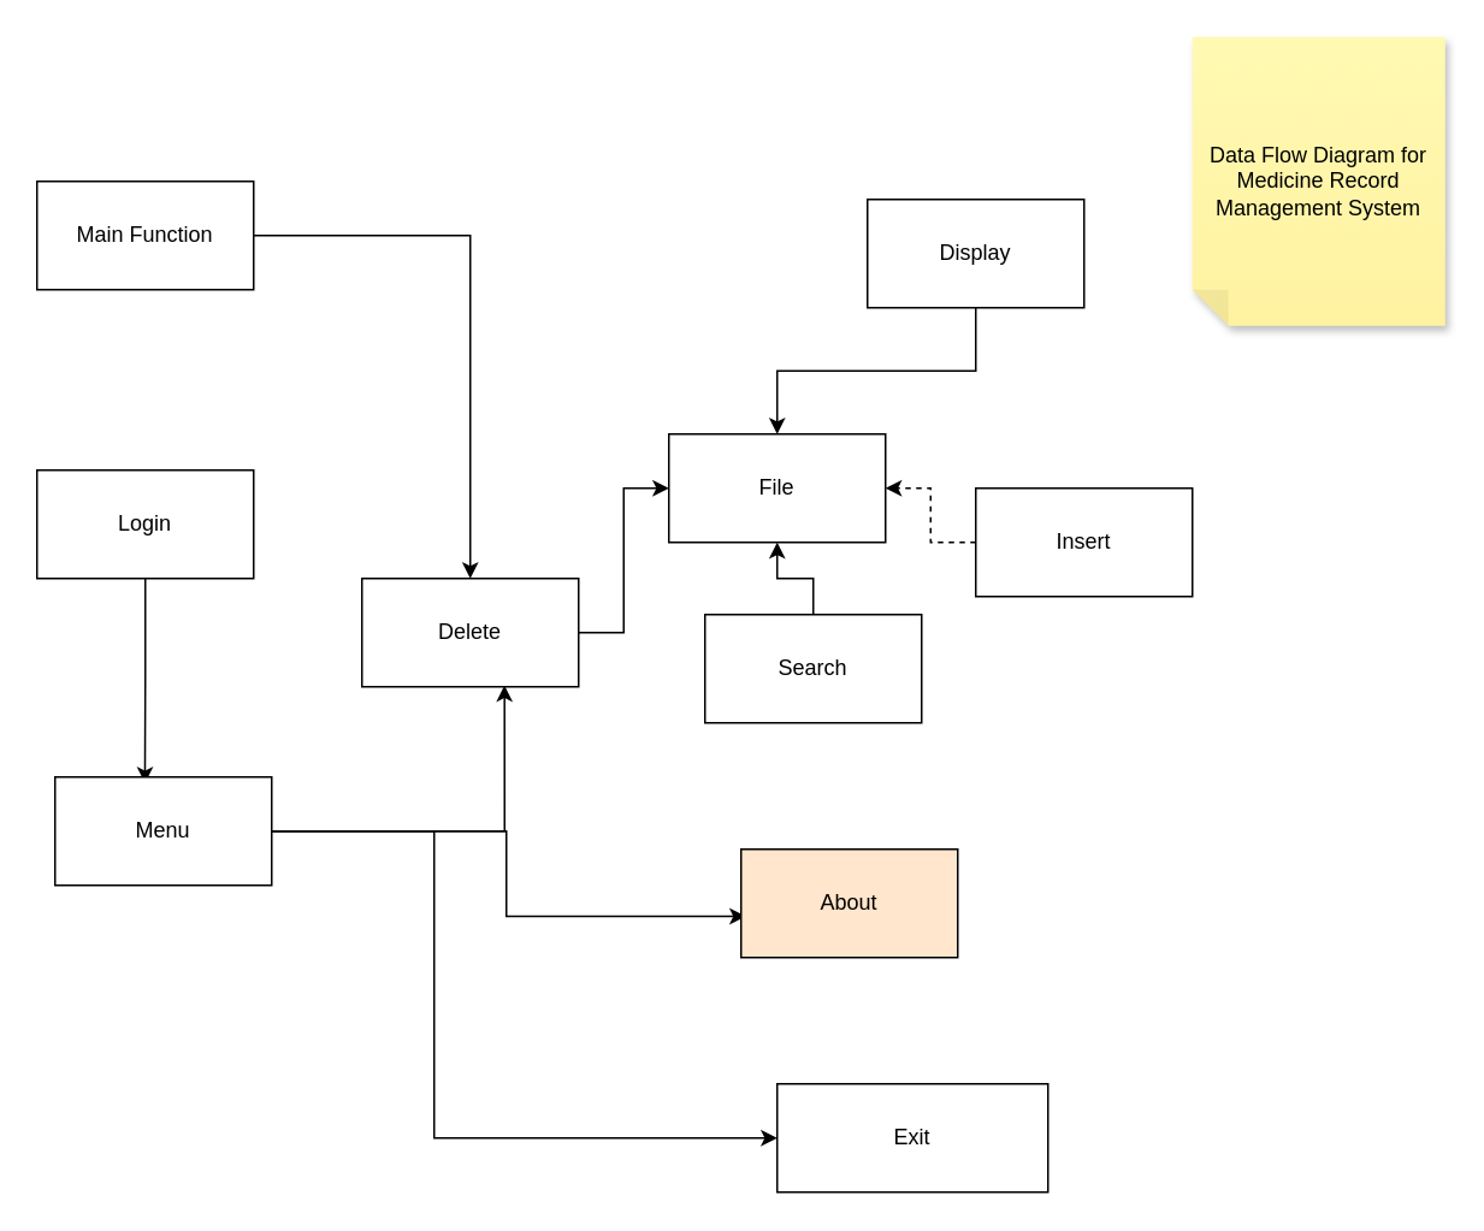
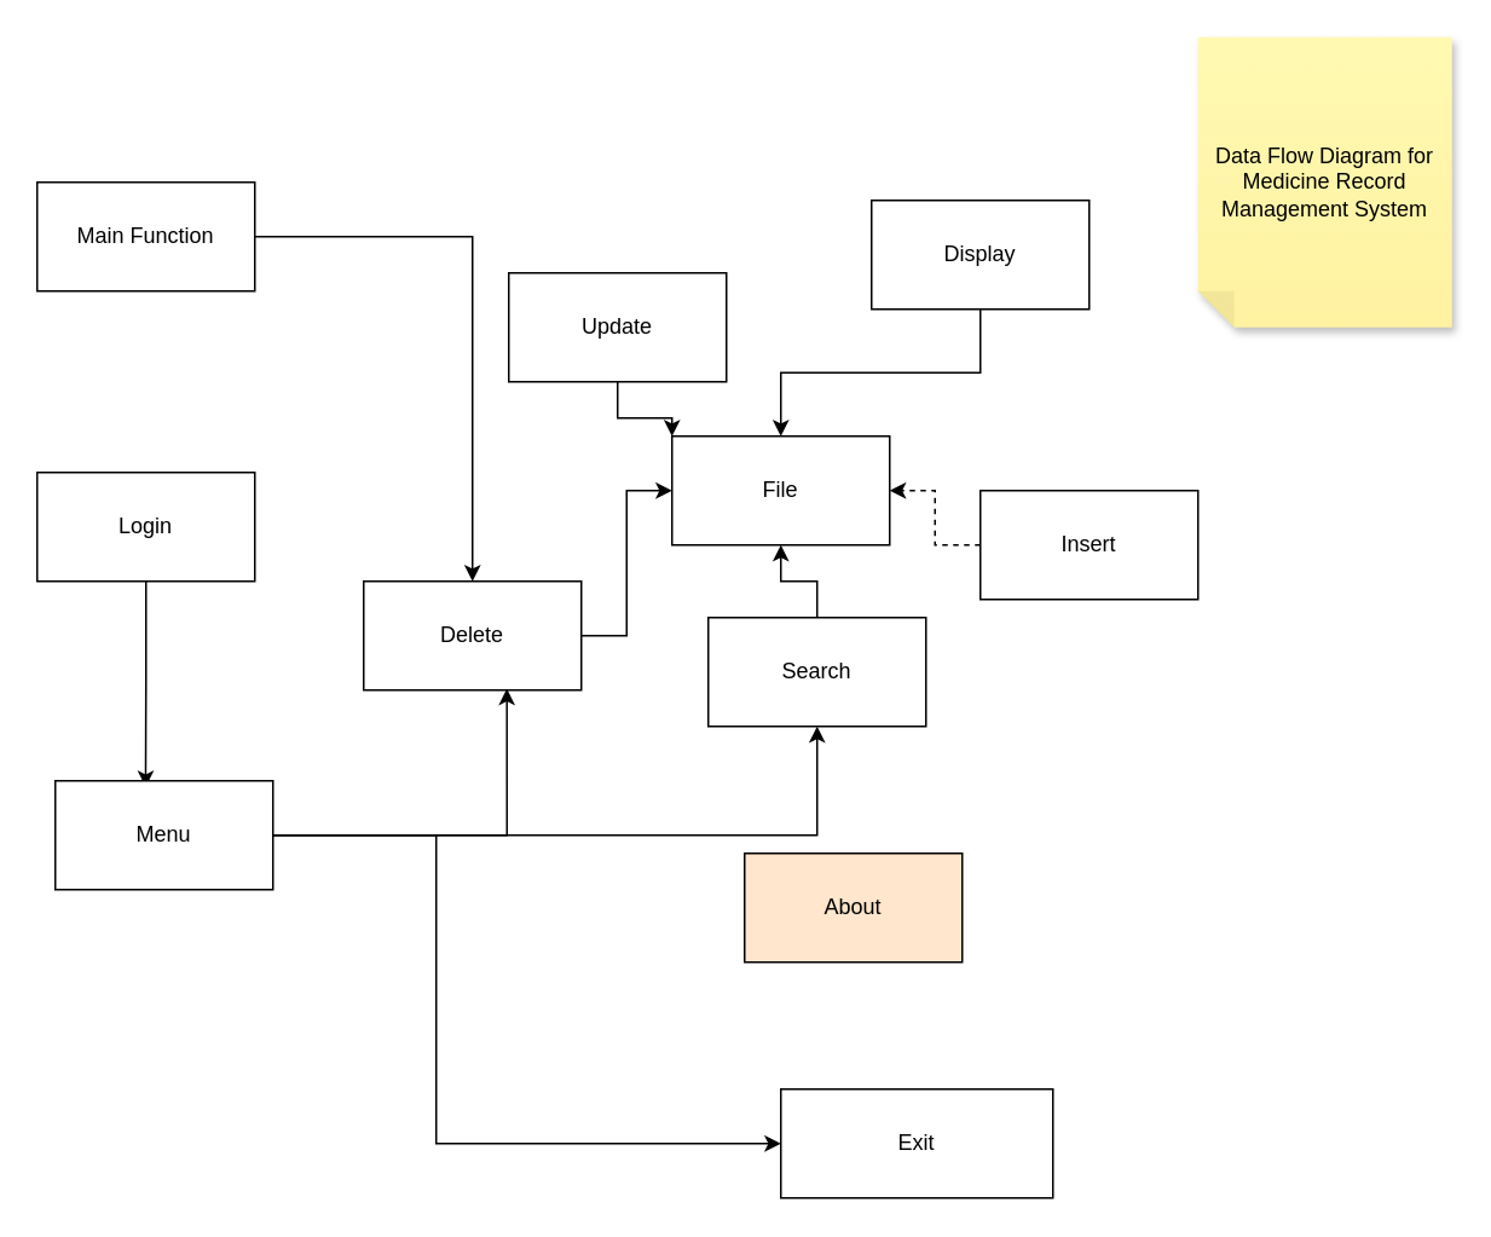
+ <mxCell id="15" value="Update" style="rounded=0;whiteSpace=wrap;html=1;" vertex="1" parent="1"><mxGeometry x="280" y="150" width="120" height="60" as="geometry" /></mxCell>
+ <mxCell id="14" style="edgeStyle=orthogonalEdgeStyle;rounded=0;orthogonalLoop=1;jettySize=auto;html=1;entryX=0;entryY=0;entryDx=0;entryDy=0;" edge="1" parent="1" source="15" target="22"><mxGeometry relative="1" as="geometry" /></mxCell>
- <mxCell id="7" style="edgeStyle=orthogonalEdgeStyle;rounded=0;orthogonalLoop=1;jettySize=auto;html=1;entryX=0.022;entryY=0.62;entryDx=0;entryDy=0;entryPerimeter=0;" edge="1" parent="1" source="9" target="20"><mxGeometry relative="1" as="geometry" /></mxCell>
+ <mxCell id="7" style="edgeStyle=orthogonalEdgeStyle;rounded=0;orthogonalLoop=1;jettySize=auto;html=1;" edge="1" parent="1" source="9" target="19"><mxGeometry relative="1" as="geometry" /></mxCell>
